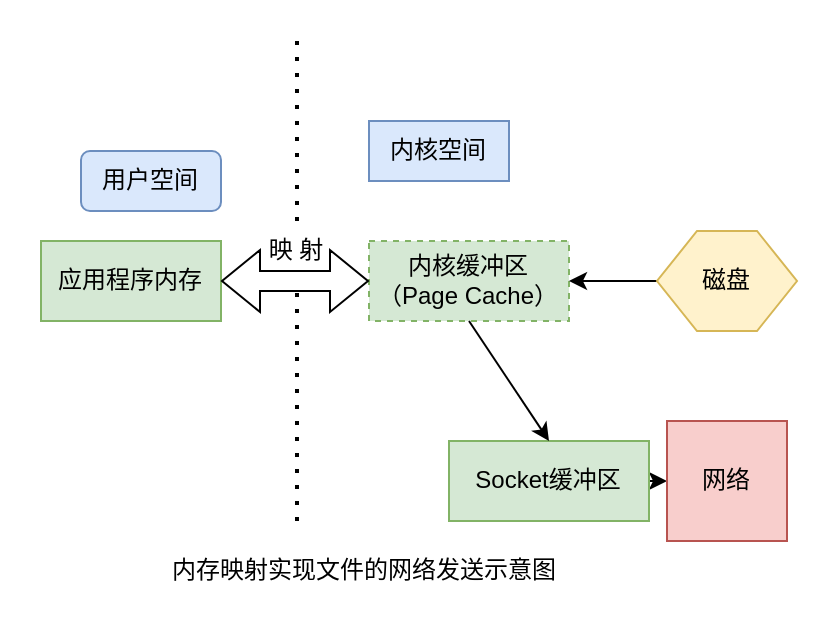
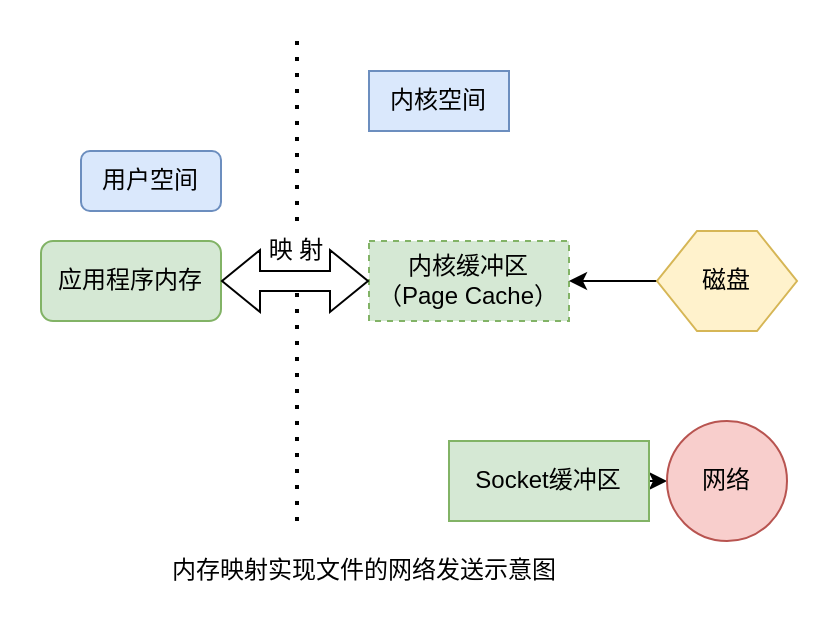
- <mxCell id="3" value="内核空间" style="rounded=1;whiteSpace=wrap;html=1;fillColor=#dae8fc;strokeColor=#6c8ebf;arcSize=0;" vertex="1" parent="1"><mxGeometry x="184" y="60" width="70" height="30" as="geometry" /></mxCell>
+ <mxCell id="3" value="内核空间" style="rounded=1;whiteSpace=wrap;html=1;fillColor=#dae8fc;strokeColor=#6c8ebf;arcSize=0;" vertex="1" parent="1"><mxGeometry x="184" y="35" width="70" height="30" as="geometry" /></mxCell>
- <mxCell id="5" value="应用程序内存" style="rounded=0;whiteSpace=wrap;html=1;fillColor=#d5e8d4;strokeColor=#82b366;" vertex="1" parent="1"><mxGeometry x="20" y="120" width="90" height="40" as="geometry" /></mxCell>
+ <mxCell id="5" value="应用程序内存" style="whiteSpace=wrap;html=1;fillColor=#d5e8d4;strokeColor=#82b366;rounded=1;" vertex="1" parent="1"><mxGeometry x="20" y="120" width="90" height="40" as="geometry" /></mxCell>
- <mxCell id="12" value="" style="endArrow=classic;html=1;rounded=0;entryX=0.5;entryY=0;entryDx=0;entryDy=0;exitX=0.5;exitY=1;exitDx=0;exitDy=0;" edge="1" parent="1" source="6" target="8"><mxGeometry width="50" height="50" relative="1" as="geometry"><mxPoint x="168" y="160" as="sourcePoint" /><mxPoint x="218" y="110" as="targetPoint" /></mxGeometry></mxCell>
- <mxCell id="15" value="网络" style="whiteSpace=wrap;html=1;aspect=fixed;fillColor=#f8cecc;strokeColor=#b85450;rounded=0;" vertex="1" parent="1"><mxGeometry x="333" y="210" width="60" height="60" as="geometry" /></mxCell>
+ <mxCell id="15" value="网络" style="ellipse;whiteSpace=wrap;html=1;aspect=fixed;fillColor=#f8cecc;strokeColor=#b85450;" vertex="1" parent="1"><mxGeometry x="333" y="210" width="60" height="60" as="geometry" /></mxCell>
